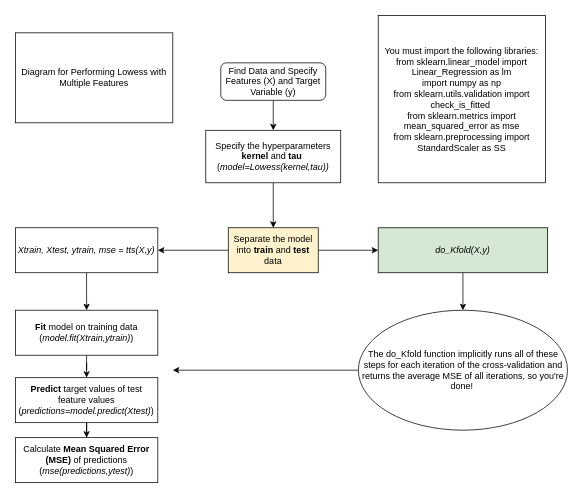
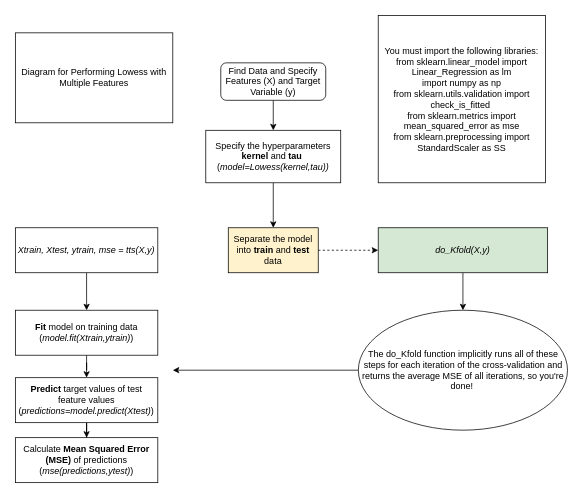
- <mxCell id="13" value="" style="edgeStyle=orthogonalEdgeStyle;rounded=0;orthogonalLoop=1;jettySize=auto;html=1;" edge="1" parent="1" source="8" target="15"><mxGeometry relative="1" as="geometry"><mxPoint x="304" y="333" as="sourcePoint" /><mxPoint x="160" y="333" as="targetPoint" /></mxGeometry></mxCell>
- <mxCell id="7" value="" style="edgeStyle=orthogonalEdgeStyle;rounded=0;orthogonalLoop=1;jettySize=auto;html=1;" edge="1" parent="1" source="8" target="12"><mxGeometry relative="1" as="geometry" /></mxCell>
+ <mxCell id="7" value="" style="edgeStyle=orthogonalEdgeStyle;rounded=0;orthogonalLoop=1;jettySize=auto;html=1;dashed=1;" edge="1" parent="1" source="8" target="12"><mxGeometry relative="1" as="geometry" /></mxCell>
